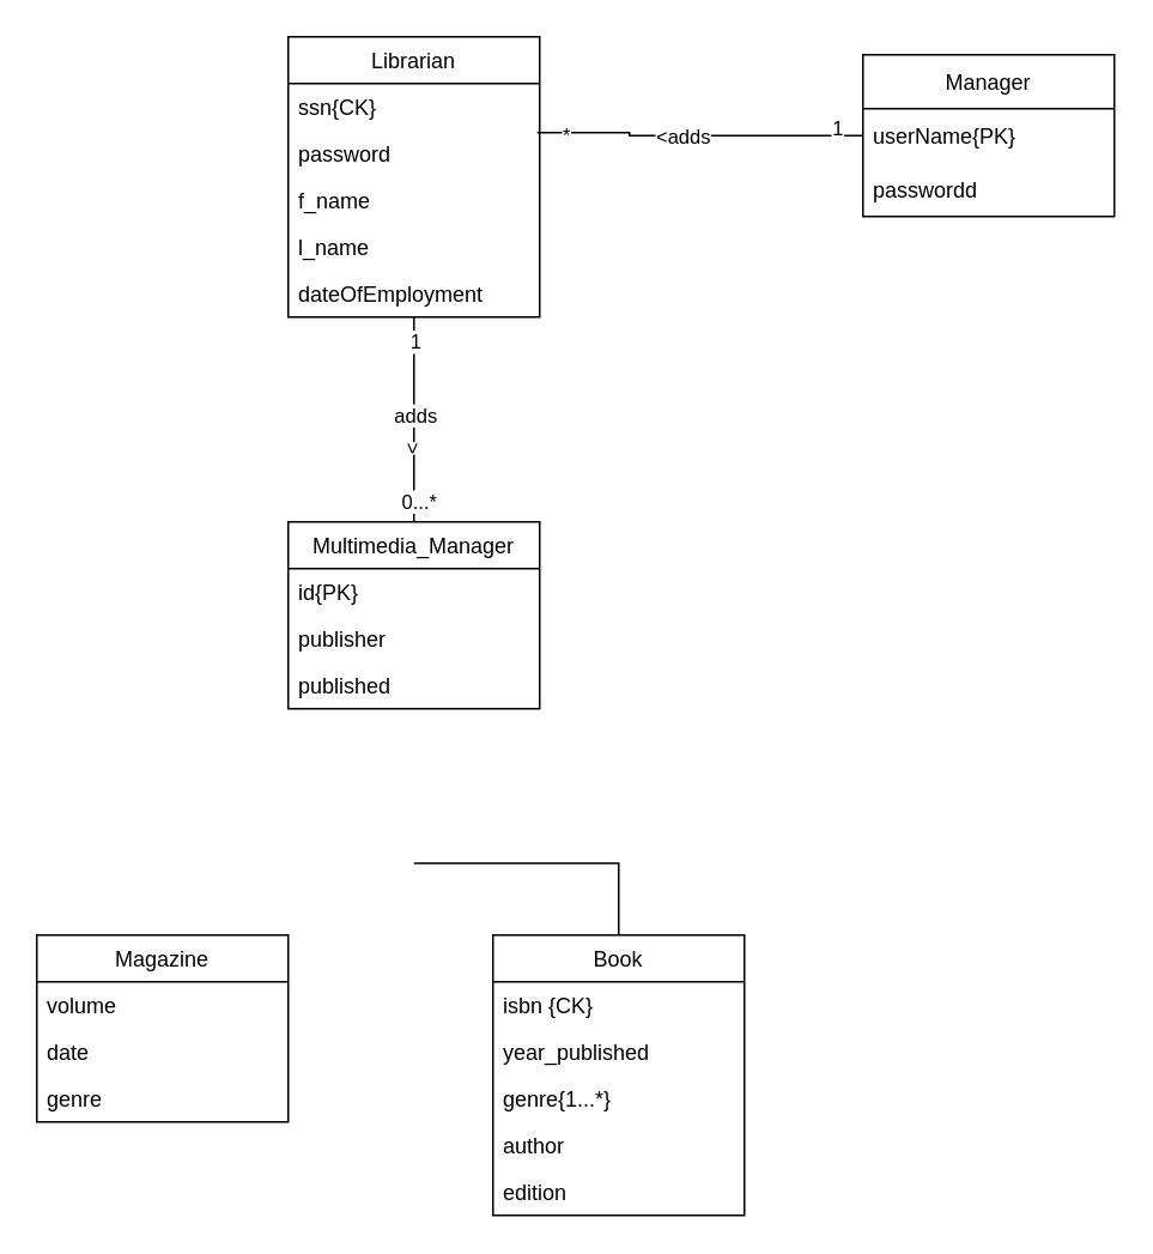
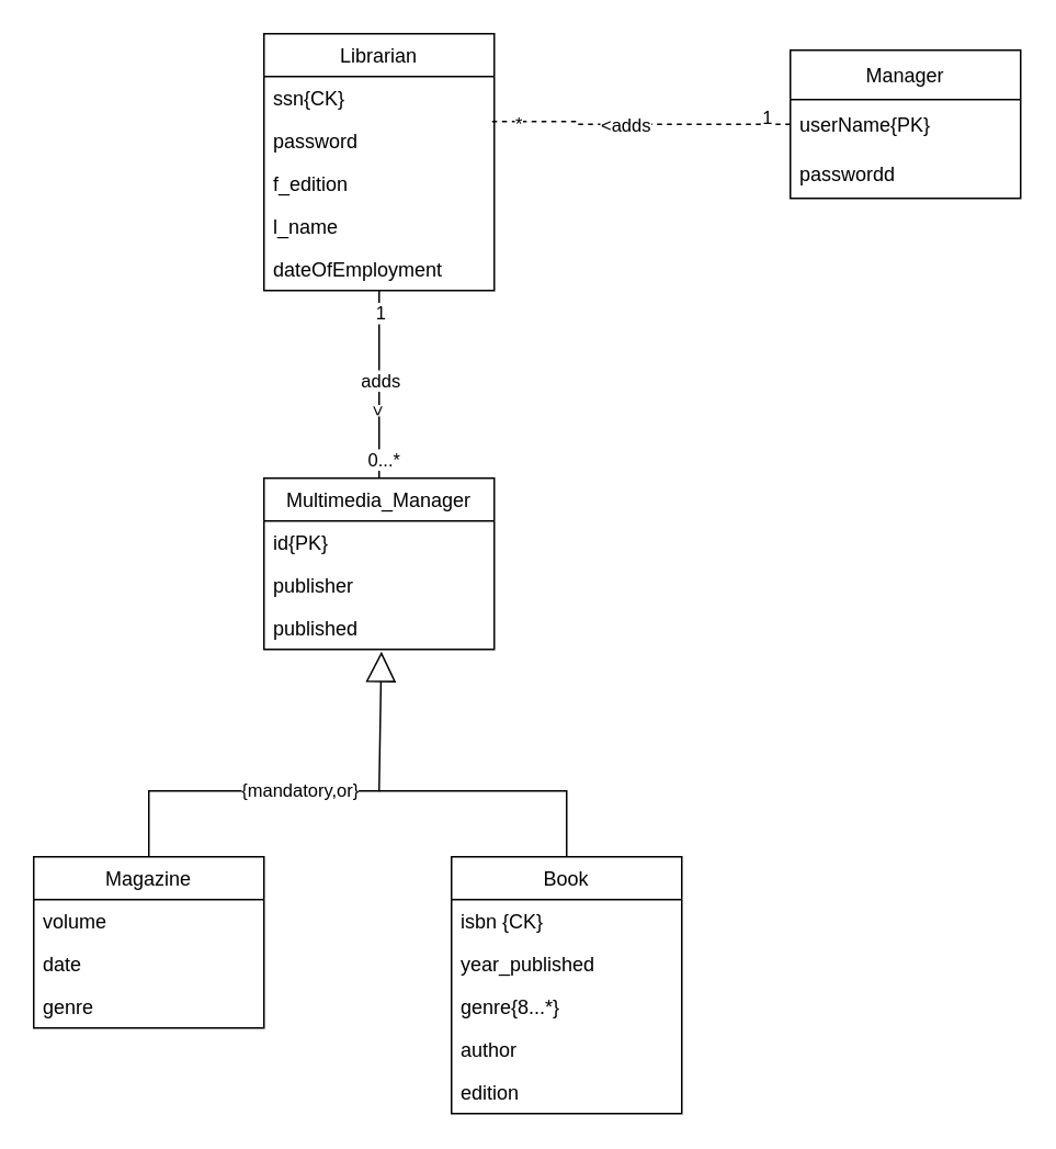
- <mxCell id="32" style="edgeStyle=orthogonalEdgeStyle;rounded=0;orthogonalLoop=1;jettySize=auto;html=1;exitX=0;exitY=0.5;exitDx=0;exitDy=0;entryX=0.99;entryY=0.051;entryDx=0;entryDy=0;entryPerimeter=0;endArrow=none;endFill=0;" edge="1" parent="1" source="30" target="4"><mxGeometry relative="1" as="geometry"><Array as="points"><mxPoint x="350" y="75" /><mxPoint x="350" y="73" /></Array></mxGeometry></mxCell>
+ <mxCell id="32" style="edgeStyle=orthogonalEdgeStyle;rounded=0;orthogonalLoop=1;jettySize=auto;html=1;exitX=0;exitY=0.5;exitDx=0;exitDy=0;entryX=0.99;entryY=0.051;entryDx=0;entryDy=0;entryPerimeter=0;endArrow=none;endFill=0;dashed=1;" edge="1" parent="1" source="30" target="4"><mxGeometry relative="1" as="geometry"><Array as="points"><mxPoint x="350" y="75" /><mxPoint x="350" y="73" /></Array></mxGeometry></mxCell>
- <mxCell id="5" value="f_name" style="text;strokeColor=none;fillColor=none;align=left;verticalAlign=top;spacingLeft=4;spacingRight=4;overflow=hidden;rotatable=0;points=[[0,0.5],[1,0.5]];portConstraint=eastwest;" parent="2" vertex="1"><mxGeometry y="78" width="140" height="26" as="geometry" /></mxCell>
+ <mxCell id="5" value="f_edition" style="text;strokeColor=none;fillColor=none;align=left;verticalAlign=top;spacingLeft=4;spacingRight=4;overflow=hidden;rotatable=0;points=[[0,0.5],[1,0.5]];portConstraint=eastwest;" parent="2" vertex="1"><mxGeometry y="78" width="140" height="26" as="geometry" /></mxCell>
+ <mxCell id="27" value="{mandatory,or}" style="endArrow=block;endSize=16;endFill=0;html=1;rounded=0;entryX=0.51;entryY=1.051;entryDx=0;entryDy=0;entryPerimeter=0;exitX=0.5;exitY=0;exitDx=0;exitDy=0;" parent="1" source="12" target="11" edge="1"><mxGeometry width="160" relative="1" as="geometry"><mxPoint x="250" y="480" as="sourcePoint" /><mxPoint x="410" y="480" as="targetPoint" /><Array as="points"><mxPoint x="90" y="480" /><mxPoint x="230" y="480" /></Array></mxGeometry></mxCell>
- <mxCell id="19" value="genre{1...*}" style="text;strokeColor=none;fillColor=none;align=left;verticalAlign=top;spacingLeft=4;spacingRight=4;overflow=hidden;rotatable=0;points=[[0,0.5],[1,0.5]];portConstraint=eastwest;" parent="16" vertex="1"><mxGeometry y="78" width="140" height="26" as="geometry" /></mxCell>
+ <mxCell id="19" value="genre{8...*}" style="text;strokeColor=none;fillColor=none;align=left;verticalAlign=top;spacingLeft=4;spacingRight=4;overflow=hidden;rotatable=0;points=[[0,0.5],[1,0.5]];portConstraint=eastwest;" parent="16" vertex="1"><mxGeometry y="78" width="140" height="26" as="geometry" /></mxCell>
